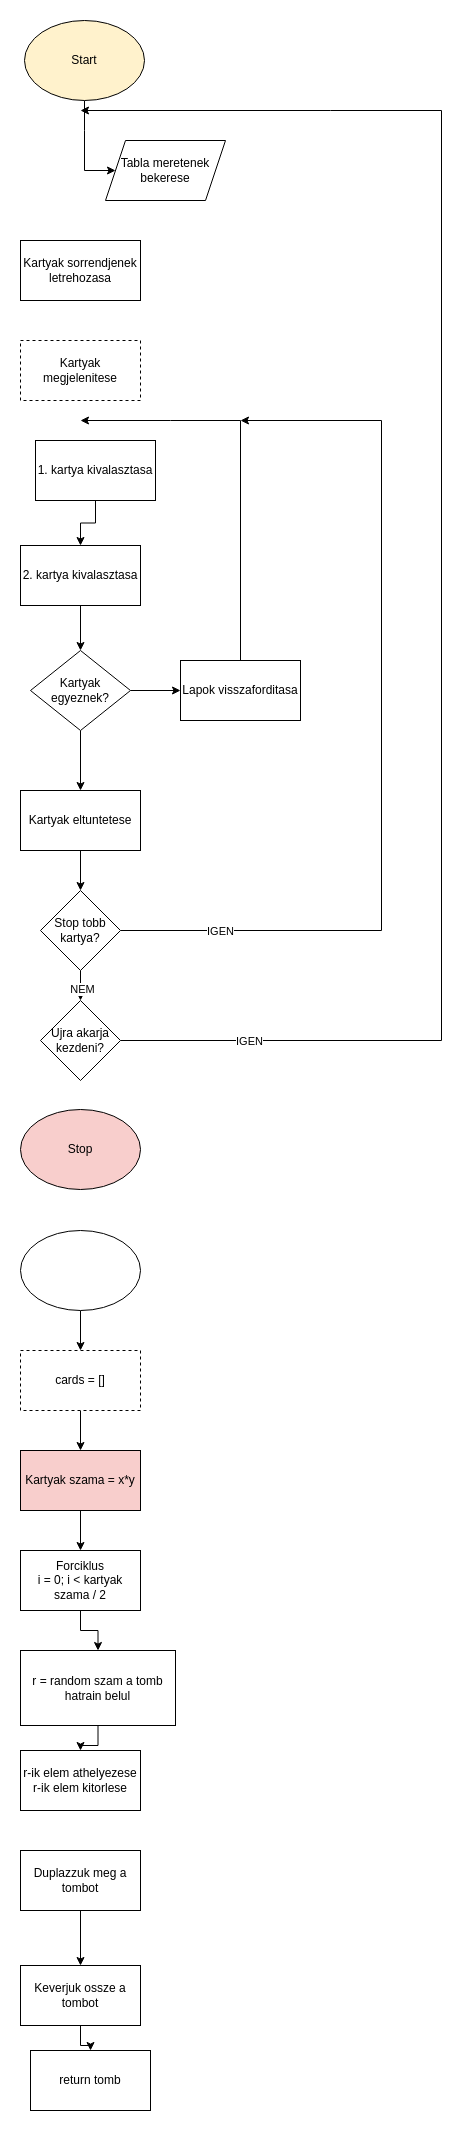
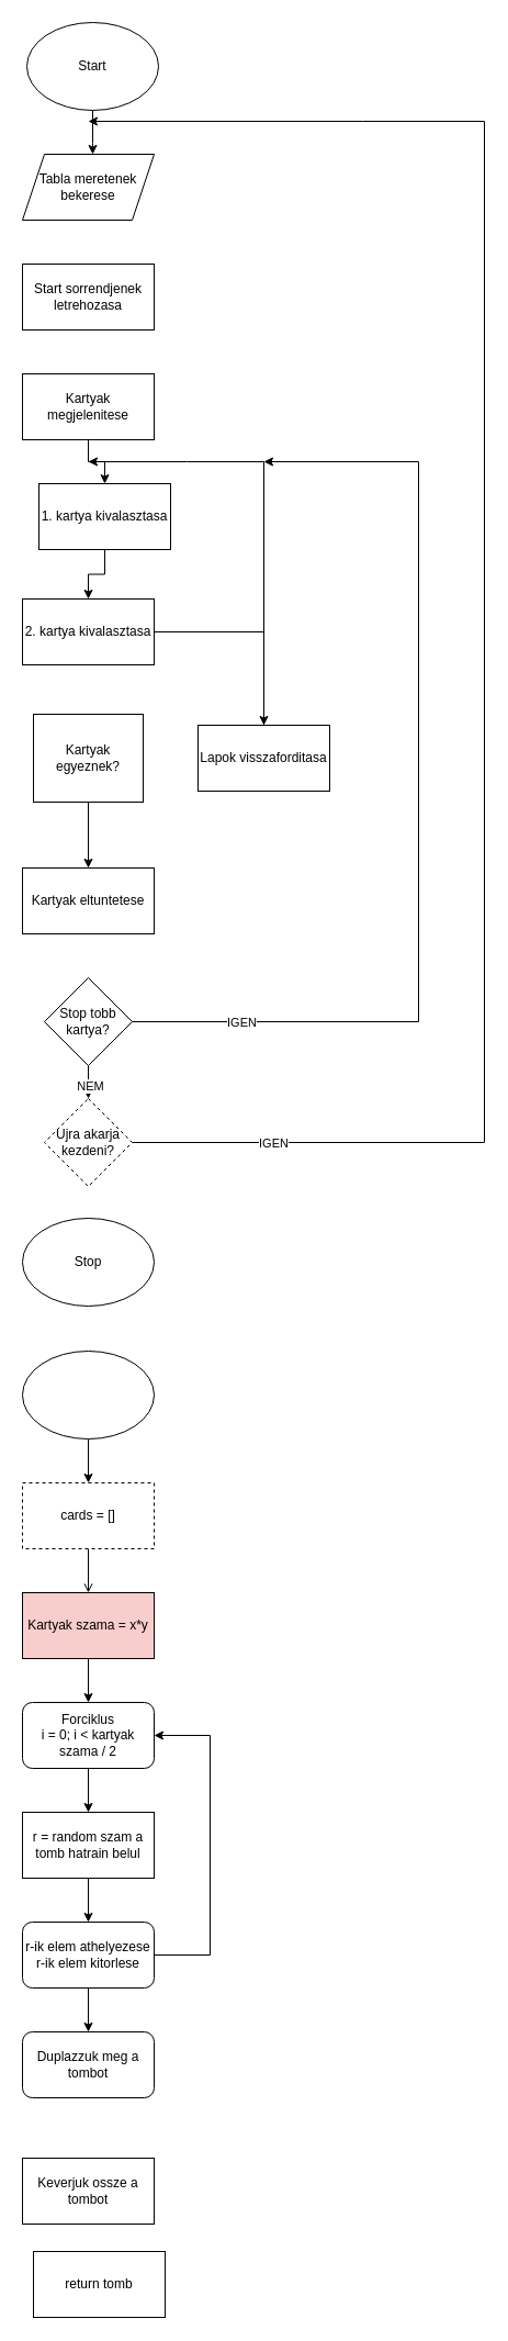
- <mxCell id="3" value="Start" style="ellipse;whiteSpace=wrap;html=1;fillColor=#fff2cc;" parent="1" vertex="1"><mxGeometry x="24" width="120" height="80" as="geometry" y="20" /></mxCell>
+ <mxCell id="3" value="Start" style="ellipse;whiteSpace=wrap;html=1;" parent="1" vertex="1"><mxGeometry x="24" width="120" height="80" as="geometry" y="20" /></mxCell>
- <mxCell id="5" value="Tabla meretenek&lt;br&gt;bekerese" style="shape=parallelogram;perimeter=parallelogramPerimeter;whiteSpace=wrap;html=1;fixedSize=1;" parent="1" vertex="1"><mxGeometry x="105" y="140" width="120" height="60" as="geometry" /></mxCell>
+ <mxCell id="5" value="Tabla meretenek&lt;br&gt;bekerese" style="shape=parallelogram;perimeter=parallelogramPerimeter;whiteSpace=wrap;html=1;fixedSize=1;" parent="1" vertex="1"><mxGeometry x="20" y="140" width="120" height="60" as="geometry" /></mxCell>
- <mxCell id="6" value="Kartyak sorrendjenek&lt;br&gt;letrehozasa" style="whiteSpace=wrap;html=1;" parent="1" vertex="1"><mxGeometry x="20" y="240" width="120" height="60" as="geometry" /></mxCell>
+ <mxCell id="6" value="Start sorrendjenek&lt;br&gt;letrehozasa" style="whiteSpace=wrap;html=1;" parent="1" vertex="1"><mxGeometry x="20" y="240" width="120" height="60" as="geometry" /></mxCell>
- <mxCell id="8" value="Kartyak megjelenitese" style="whiteSpace=wrap;html=1;dashed=1;" parent="1" vertex="1"><mxGeometry x="20" y="340" width="120" height="60" as="geometry" /></mxCell>
+ <mxCell id="8" value="Kartyak megjelenitese" style="whiteSpace=wrap;html=1;" parent="1" vertex="1"><mxGeometry x="20" y="340" width="120" height="60" as="geometry" /></mxCell>
+ <mxCell id="7" value="" style="edgeStyle=orthogonalEdgeStyle;rounded=0;orthogonalLoop=1;jettySize=auto;html=1;" parent="1" source="8" target="10" edge="1"><mxGeometry relative="1" as="geometry" /></mxCell>
- <mxCell id="11" value="" style="edgeStyle=orthogonalEdgeStyle;rounded=0;orthogonalLoop=1;jettySize=auto;html=1;" parent="1" source="12" target="15" edge="1"><mxGeometry relative="1" as="geometry" /></mxCell>
+ <mxCell id="11" value="" style="edgeStyle=orthogonalEdgeStyle;rounded=0;orthogonalLoop=1;jettySize=auto;html=1;" parent="1" source="12" target="19" edge="1"><mxGeometry relative="1" as="geometry" /></mxCell>
- <mxCell id="15" value="Kartyak&lt;br&gt;egyeznek?" style="rhombus;whiteSpace=wrap;html=1;" parent="1" vertex="1"><mxGeometry x="30" y="650" width="100" height="80" as="geometry" /></mxCell>
+ <mxCell id="15" value="Kartyak&lt;br&gt;egyeznek?" style="whiteSpace=wrap;html=1;rounded=0;" parent="1" vertex="1"><mxGeometry x="30" y="650" width="100" height="80" as="geometry" /></mxCell>
- <mxCell id="14" style="edgeStyle=orthogonalEdgeStyle;rounded=0;orthogonalLoop=1;jettySize=auto;html=1;entryX=0;entryY=0.5;entryDx=0;entryDy=0;" parent="1" source="15" target="19" edge="1"><mxGeometry relative="1" as="geometry" /></mxCell>
- <mxCell id="16" value="" style="edgeStyle=orthogonalEdgeStyle;rounded=0;orthogonalLoop=1;jettySize=auto;html=1;" parent="1" source="17" target="24" edge="1"><mxGeometry relative="1" as="geometry" /></mxCell>
- <mxCell id="27" value="Ujra akarja&lt;br&gt;kezdeni?" style="rhombus;whiteSpace=wrap;html=1;" parent="1" vertex="1"><mxGeometry x="40" y="1000" width="80" height="80" as="geometry" /></mxCell>
+ <mxCell id="27" value="Ujra akarja&lt;br&gt;kezdeni?" style="rhombus;whiteSpace=wrap;html=1;dashed=1;" parent="1" vertex="1"><mxGeometry x="40" y="1000" width="80" height="80" as="geometry" /></mxCell>
- <mxCell id="4" value="Stop" style="ellipse;whiteSpace=wrap;html=1;fillColor=#f8cecc;" parent="1" vertex="1"><mxGeometry x="20" y="1109" width="120" height="80" as="geometry" /></mxCell>
+ <mxCell id="4" value="Stop" style="ellipse;whiteSpace=wrap;html=1;" parent="1" vertex="1"><mxGeometry x="20" y="1109" width="120" height="80" as="geometry" /></mxCell>
- <mxCell id="30" value="" style="edgeStyle=orthogonalEdgeStyle;rounded=0;orthogonalLoop=1;jettySize=auto;html=1;" edge="1" parent="1" source="31" target="33"><mxGeometry relative="1" as="geometry" /></mxCell>
+ <mxCell id="30" value="" style="edgeStyle=orthogonalEdgeStyle;rounded=0;orthogonalLoop=1;jettySize=auto;html=1;endArrow=open;" edge="1" parent="1" source="31" target="33"><mxGeometry relative="1" as="geometry" /></mxCell>
- <mxCell id="35" value="Forciklus&lt;br&gt;i = 0; i &amp;lt; kartyak szama / 2" style="whiteSpace=wrap;html=1;" vertex="1" parent="1"><mxGeometry x="20" y="1550" width="120" height="60" as="geometry" /></mxCell>
+ <mxCell id="35" value="Forciklus&lt;br&gt;i = 0; i &amp;lt; kartyak szama / 2" style="whiteSpace=wrap;html=1;rounded=1;" vertex="1" parent="1"><mxGeometry x="20" y="1550" width="120" height="60" as="geometry" /></mxCell>
+ <mxCell id="38" style="edgeStyle=orthogonalEdgeStyle;rounded=0;orthogonalLoop=1;jettySize=auto;html=1;entryX=1;entryY=0.5;entryDx=0;entryDy=0;" edge="1" parent="1" source="40" target="35"><mxGeometry relative="1" as="geometry"><mxPoint x="190" y="1580" as="targetPoint" /><Array as="points"><mxPoint x="191" y="1780" /><mxPoint x="191" y="1580" /></Array></mxGeometry></mxCell>
- <mxCell id="37" value="r = random szam a tomb hatrain belul" style="whiteSpace=wrap;html=1;" vertex="1" parent="1"><mxGeometry x="20" y="1650" width="155" height="75" as="geometry" /></mxCell>
+ <mxCell id="37" value="r = random szam a tomb hatrain belul" style="whiteSpace=wrap;html=1;" vertex="1" parent="1"><mxGeometry x="20" y="1650" width="120" height="60" as="geometry" /></mxCell>
- <mxCell id="40" value="r-ik elem athelyezese&lt;br&gt;r-ik elem kitorlese" style="whiteSpace=wrap;html=1;" vertex="1" parent="1"><mxGeometry x="20" y="1750" width="120" height="60" as="geometry" /></mxCell>
+ <mxCell id="40" value="r-ik elem athelyezese&lt;br&gt;r-ik elem kitorlese" style="whiteSpace=wrap;html=1;rounded=1;" vertex="1" parent="1"><mxGeometry x="20" y="1750" width="120" height="60" as="geometry" /></mxCell>
+ <mxCell id="39" value="" style="edgeStyle=orthogonalEdgeStyle;rounded=0;orthogonalLoop=1;jettySize=auto;html=1;" edge="1" parent="1" source="40" target="42"><mxGeometry relative="1" as="geometry" /></mxCell>
- <mxCell id="42" value="Duplazzuk meg a tombot" style="whiteSpace=wrap;html=1;" vertex="1" parent="1"><mxGeometry x="20" y="1850" width="120" height="60" as="geometry" /></mxCell>
+ <mxCell id="42" value="Duplazzuk meg a tombot" style="whiteSpace=wrap;html=1;rounded=1;" vertex="1" parent="1"><mxGeometry x="20" y="1850" width="120" height="60" as="geometry" /></mxCell>
- <mxCell id="41" value="" style="edgeStyle=orthogonalEdgeStyle;rounded=0;orthogonalLoop=1;jettySize=auto;html=1;" edge="1" parent="1" source="42" target="44"><mxGeometry relative="1" as="geometry" /></mxCell>
- <mxCell id="43" value="" style="edgeStyle=orthogonalEdgeStyle;rounded=0;orthogonalLoop=1;jettySize=auto;html=1;" edge="1" parent="1" source="44" target="45"><mxGeometry relative="1" as="geometry" /></mxCell>
